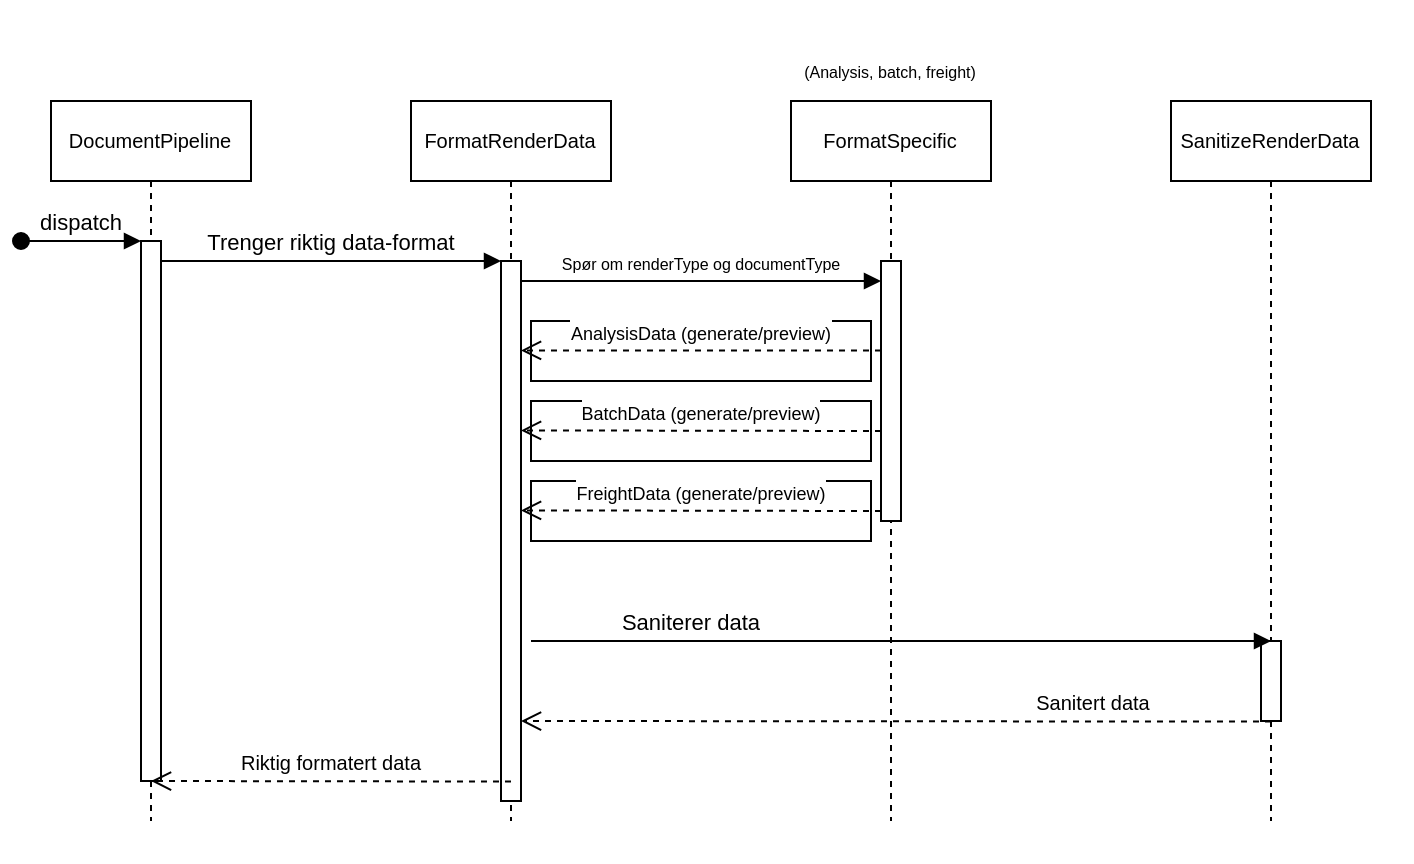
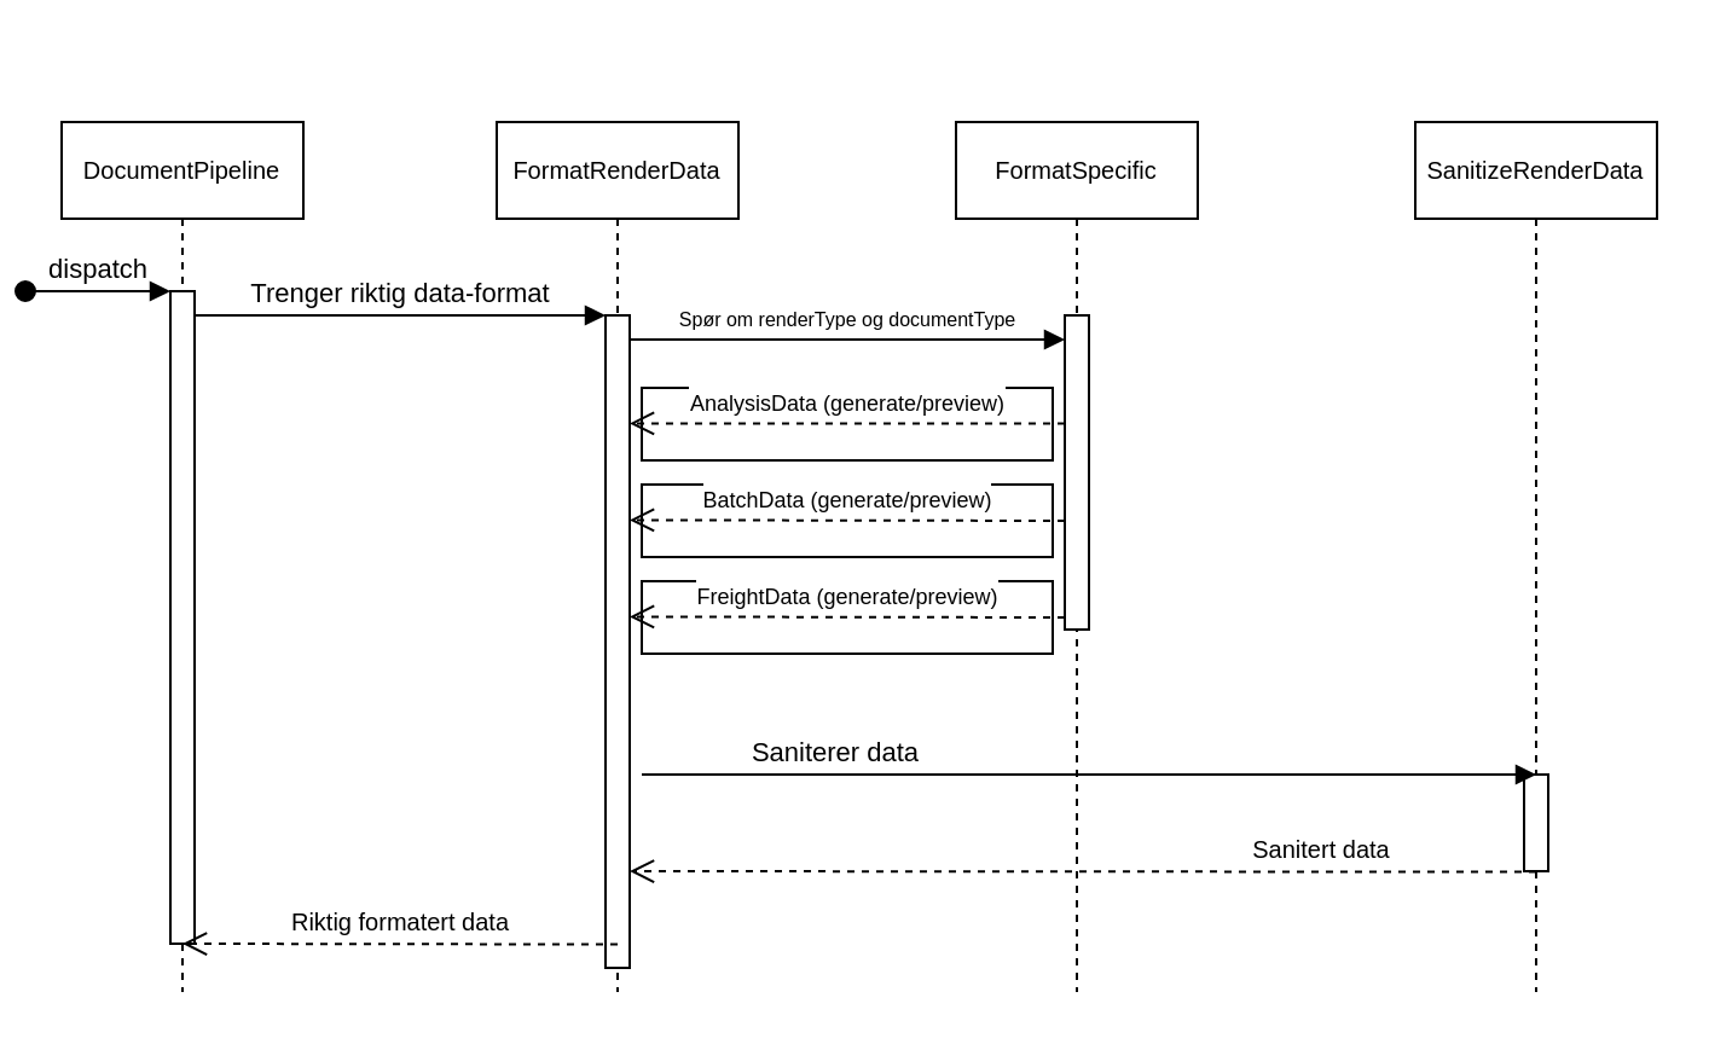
- <mxCell id="10" value="&lt;font style=&quot;font-size: 8px;&quot;&gt;(Analysis, batch, freight)&lt;/font&gt;" style="text;html=1;align=center;verticalAlign=middle;whiteSpace=wrap;rounded=0;" vertex="1" parent="1"><mxGeometry x="390" y="20" width="100" height="30" as="geometry" /></mxCell>
